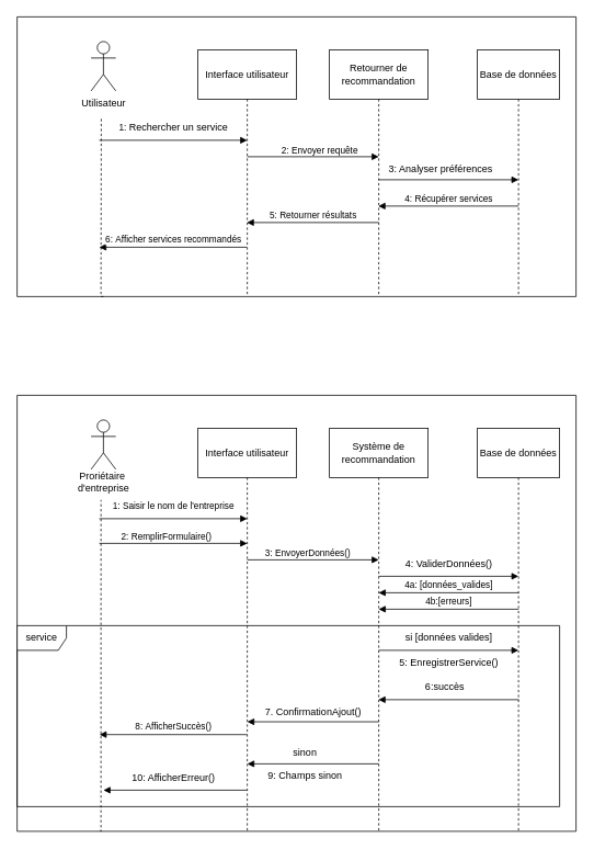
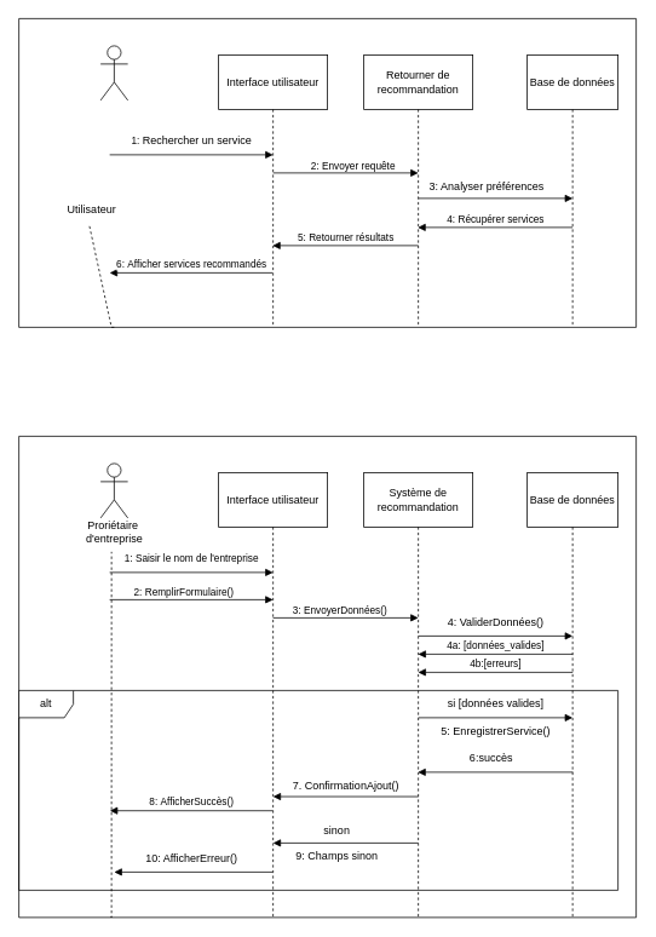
- <mxCell id="32" value="Utilisateur" style="text;html=1;align=center;verticalAlign=middle;resizable=0;points=[];autosize=1;strokeColor=none;fillColor=none;" vertex="1" parent="31"><mxGeometry x="65" y="90" width="80" height="30" as="geometry" /></mxCell>
+ <mxCell id="32" value="Utilisateur" style="text;html=1;align=center;verticalAlign=middle;resizable=0;points=[];autosize=1;strokeColor=none;fillColor=none;" vertex="1" parent="31"><mxGeometry x="40" y="195" width="80" height="30" as="geometry" /></mxCell>
- <mxCell id="21" value="service" style="shape=umlFrame;whiteSpace=wrap;html=1;pointerEvents=0;" vertex="1" parent="2"><mxGeometry y="280" width="660" height="220" as="geometry" /></mxCell>
+ <mxCell id="21" value="alt" style="shape=umlFrame;whiteSpace=wrap;html=1;pointerEvents=0;" vertex="1" parent="2"><mxGeometry y="280" width="660" height="220" as="geometry" /></mxCell>
